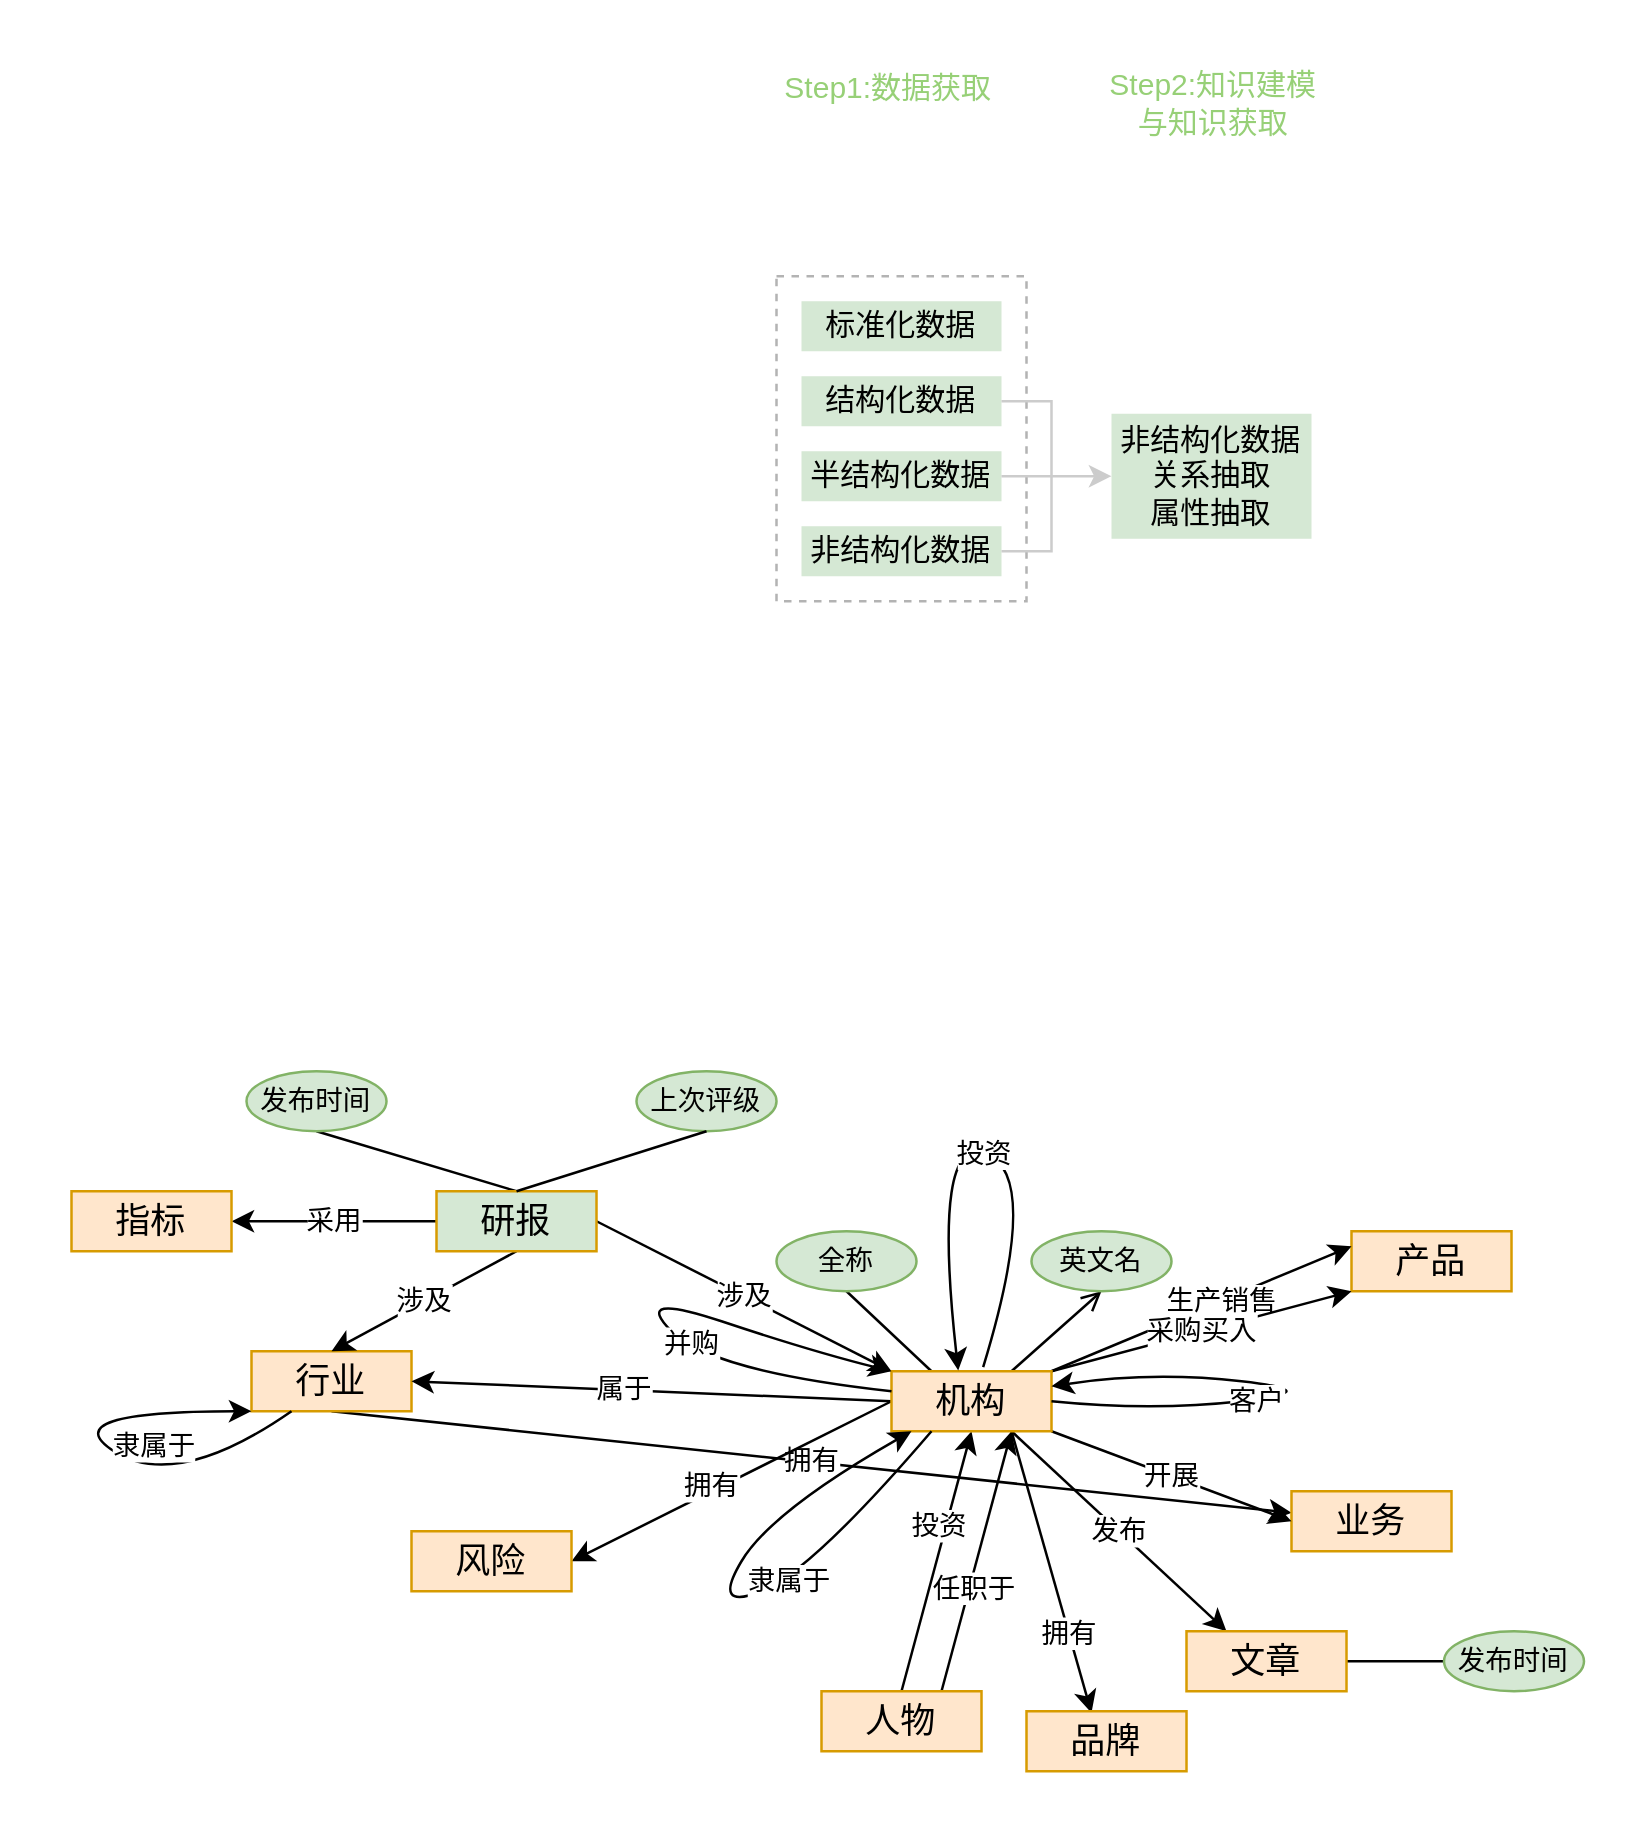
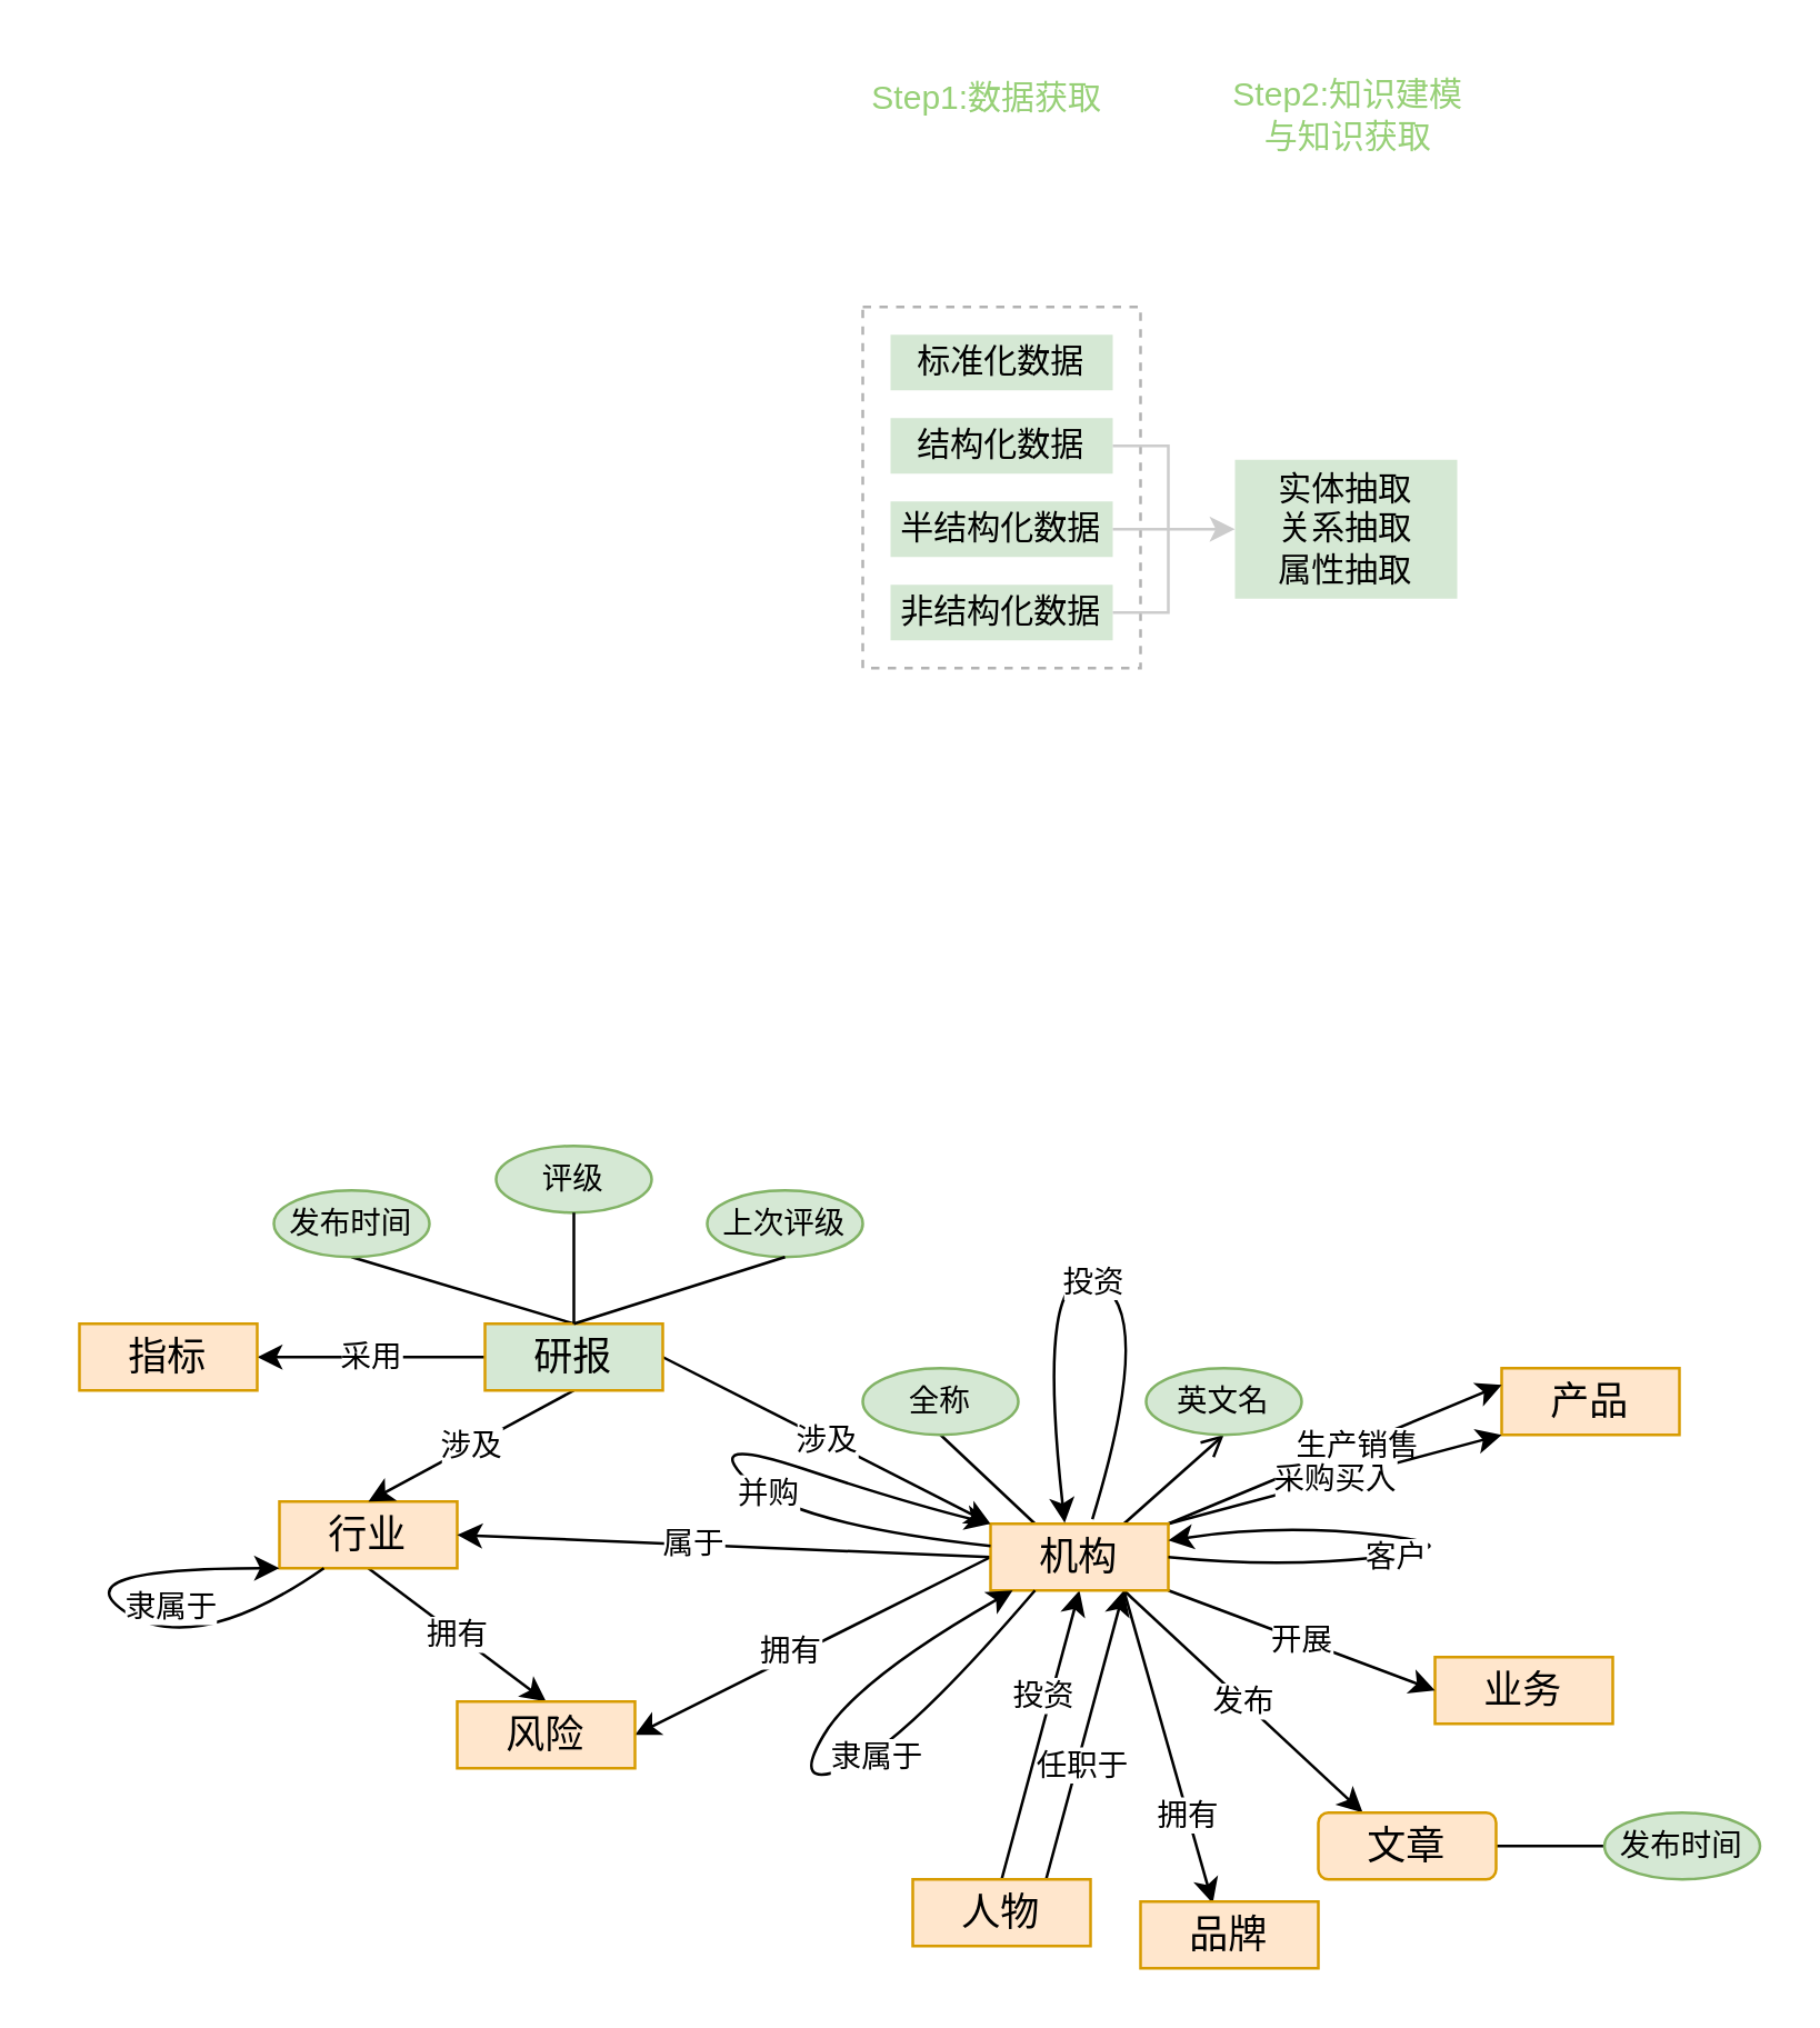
- <mxCell id="8" value="非结构化数据&lt;br&gt;关系抽取&lt;br&gt;属性抽取" style="rounded=0;whiteSpace=wrap;html=1;fillColor=#d5e8d4;strokeColor=none;" parent="1" vertex="1"><mxGeometry x="444" y="165" width="80" height="50" as="geometry" /></mxCell>
+ <mxCell id="8" value="实体抽取&lt;br&gt;关系抽取&lt;br&gt;属性抽取" style="rounded=0;whiteSpace=wrap;html=1;fillColor=#d5e8d4;strokeColor=none;" parent="1" vertex="1"><mxGeometry x="444" y="165" width="80" height="50" as="geometry" /></mxCell>
+ <mxCell id="47" value="&lt;p&gt;&lt;font style=&quot;font-size: 11px;&quot;&gt;评级&lt;/font&gt;&lt;/p&gt;" style="ellipse;whiteSpace=wrap;html=1;align=center;fillColor=#d5e8d4;strokeColor=#82b366;" vertex="1" parent="1"><mxGeometry x="178" y="412" width="56" height="24" as="geometry" /></mxCell>
+ <mxCell id="60" style="rounded=0;orthogonalLoop=1;jettySize=auto;html=1;exitX=0.5;exitY=0;exitDx=0;exitDy=0;entryX=0.5;entryY=1;entryDx=0;entryDy=0;endArrow=none;endFill=0;" edge="1" parent="1" source="26" target="47"><mxGeometry relative="1" as="geometry"><mxPoint x="214" y="484" as="sourcePoint" /><mxPoint x="134" y="460" as="targetPoint" /></mxGeometry></mxCell>
- <mxCell id="18" value="拥有" style="rounded=0;orthogonalLoop=1;jettySize=auto;html=1;exitX=0.5;exitY=1;exitDx=0;exitDy=0;" edge="1" parent="1" source="19" target="20"><mxGeometry relative="1" as="geometry" /></mxCell>
+ <mxCell id="18" value="拥有" style="rounded=0;orthogonalLoop=1;jettySize=auto;html=1;exitX=0.5;exitY=1;exitDx=0;exitDy=0;entryX=0.5;entryY=0;entryDx=0;entryDy=0;" edge="1" parent="1" source="19" target="41"><mxGeometry relative="1" as="geometry" /></mxCell>
- <mxCell id="43" value="文章" style="whiteSpace=wrap;html=1;align=center;fontSize=14;fillColor=#ffe6cc;strokeColor=#d79b00;" parent="1" vertex="1"><mxGeometry x="474" y="652" width="64" height="24" as="geometry" /></mxCell>
+ <mxCell id="43" value="文章" style="whiteSpace=wrap;html=1;align=center;fontSize=14;fillColor=#ffe6cc;strokeColor=#d79b00;rounded=1;" parent="1" vertex="1"><mxGeometry x="474" y="652" width="64" height="24" as="geometry" /></mxCell>
